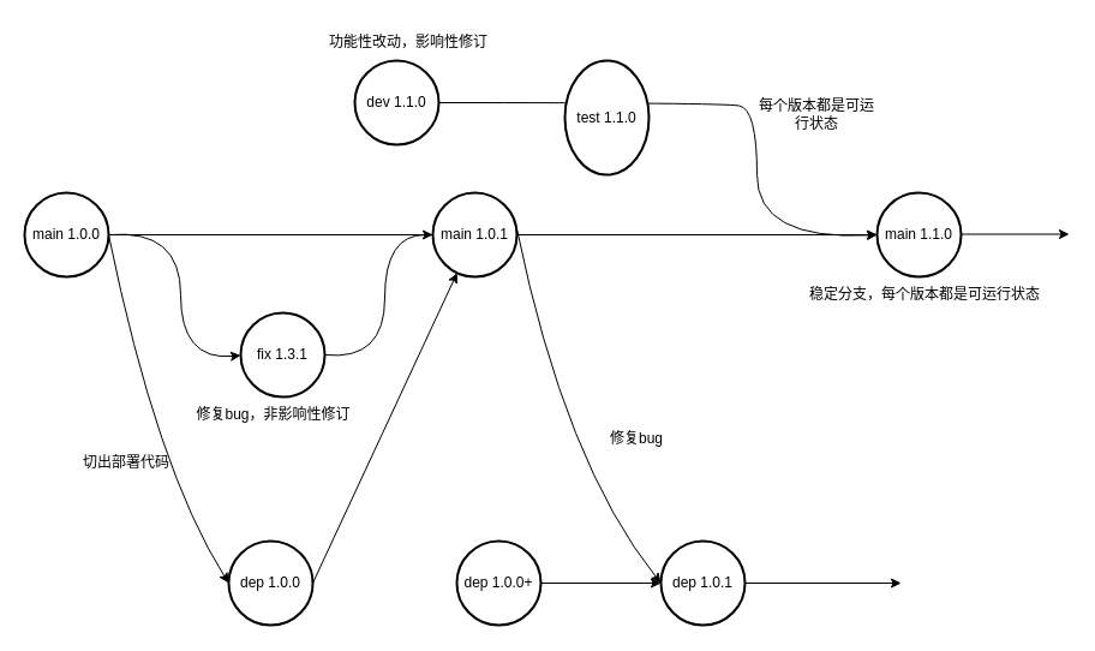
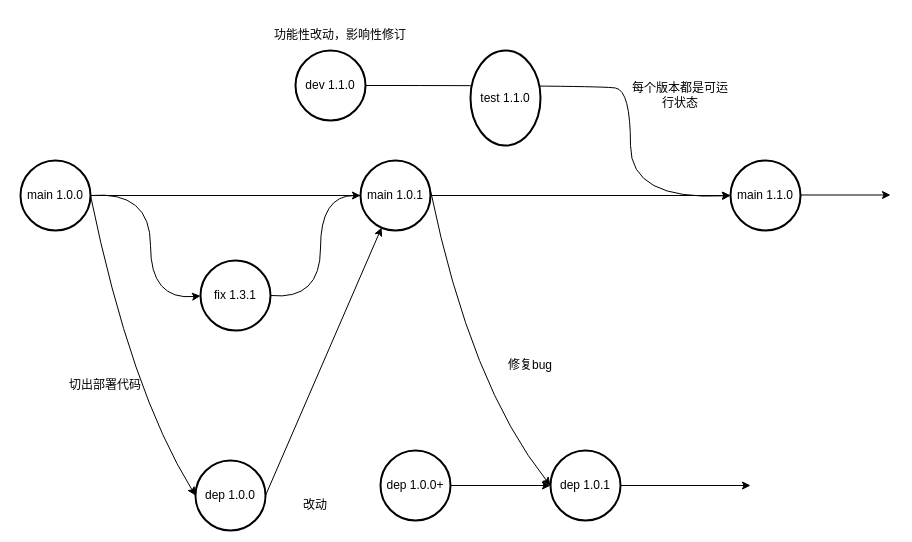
- <mxCell id="14" value="稳定分支，每个版本都是可运行状态" style="text;html=1;strokeColor=none;fillColor=none;align=center;verticalAlign=middle;whiteSpace=wrap;rounded=0;strokeWidth=2;" vertex="1" parent="1"><mxGeometry x="670" y="230" width="200" height="30" as="geometry" /></mxCell>
- <mxCell id="9" value="修复bug，非影响性修订" style="text;html=1;strokeColor=none;fillColor=none;align=center;verticalAlign=middle;whiteSpace=wrap;rounded=0;strokeWidth=2;" vertex="1" parent="1"><mxGeometry x="160" y="330" width="135" height="30" as="geometry" /></mxCell>
- <mxCell id="16" value="dep 1.0.0" style="ellipse;whiteSpace=wrap;html=1;strokeWidth=2;" vertex="1" parent="1"><mxGeometry x="190" y="450" width="70" height="70" as="geometry" /></mxCell>
+ <mxCell id="16" value="dep 1.0.0" style="ellipse;whiteSpace=wrap;html=1;strokeWidth=2;" vertex="1" parent="1"><mxGeometry x="195" y="460" width="70" height="70" as="geometry" /></mxCell>
+ <mxCell id="20" value="改动" style="text;html=1;strokeColor=none;fillColor=none;align=center;verticalAlign=middle;whiteSpace=wrap;rounded=0;strokeWidth=2;" vertex="1" parent="1"><mxGeometry x="285" y="490" width="60" height="30" as="geometry" /></mxCell>
